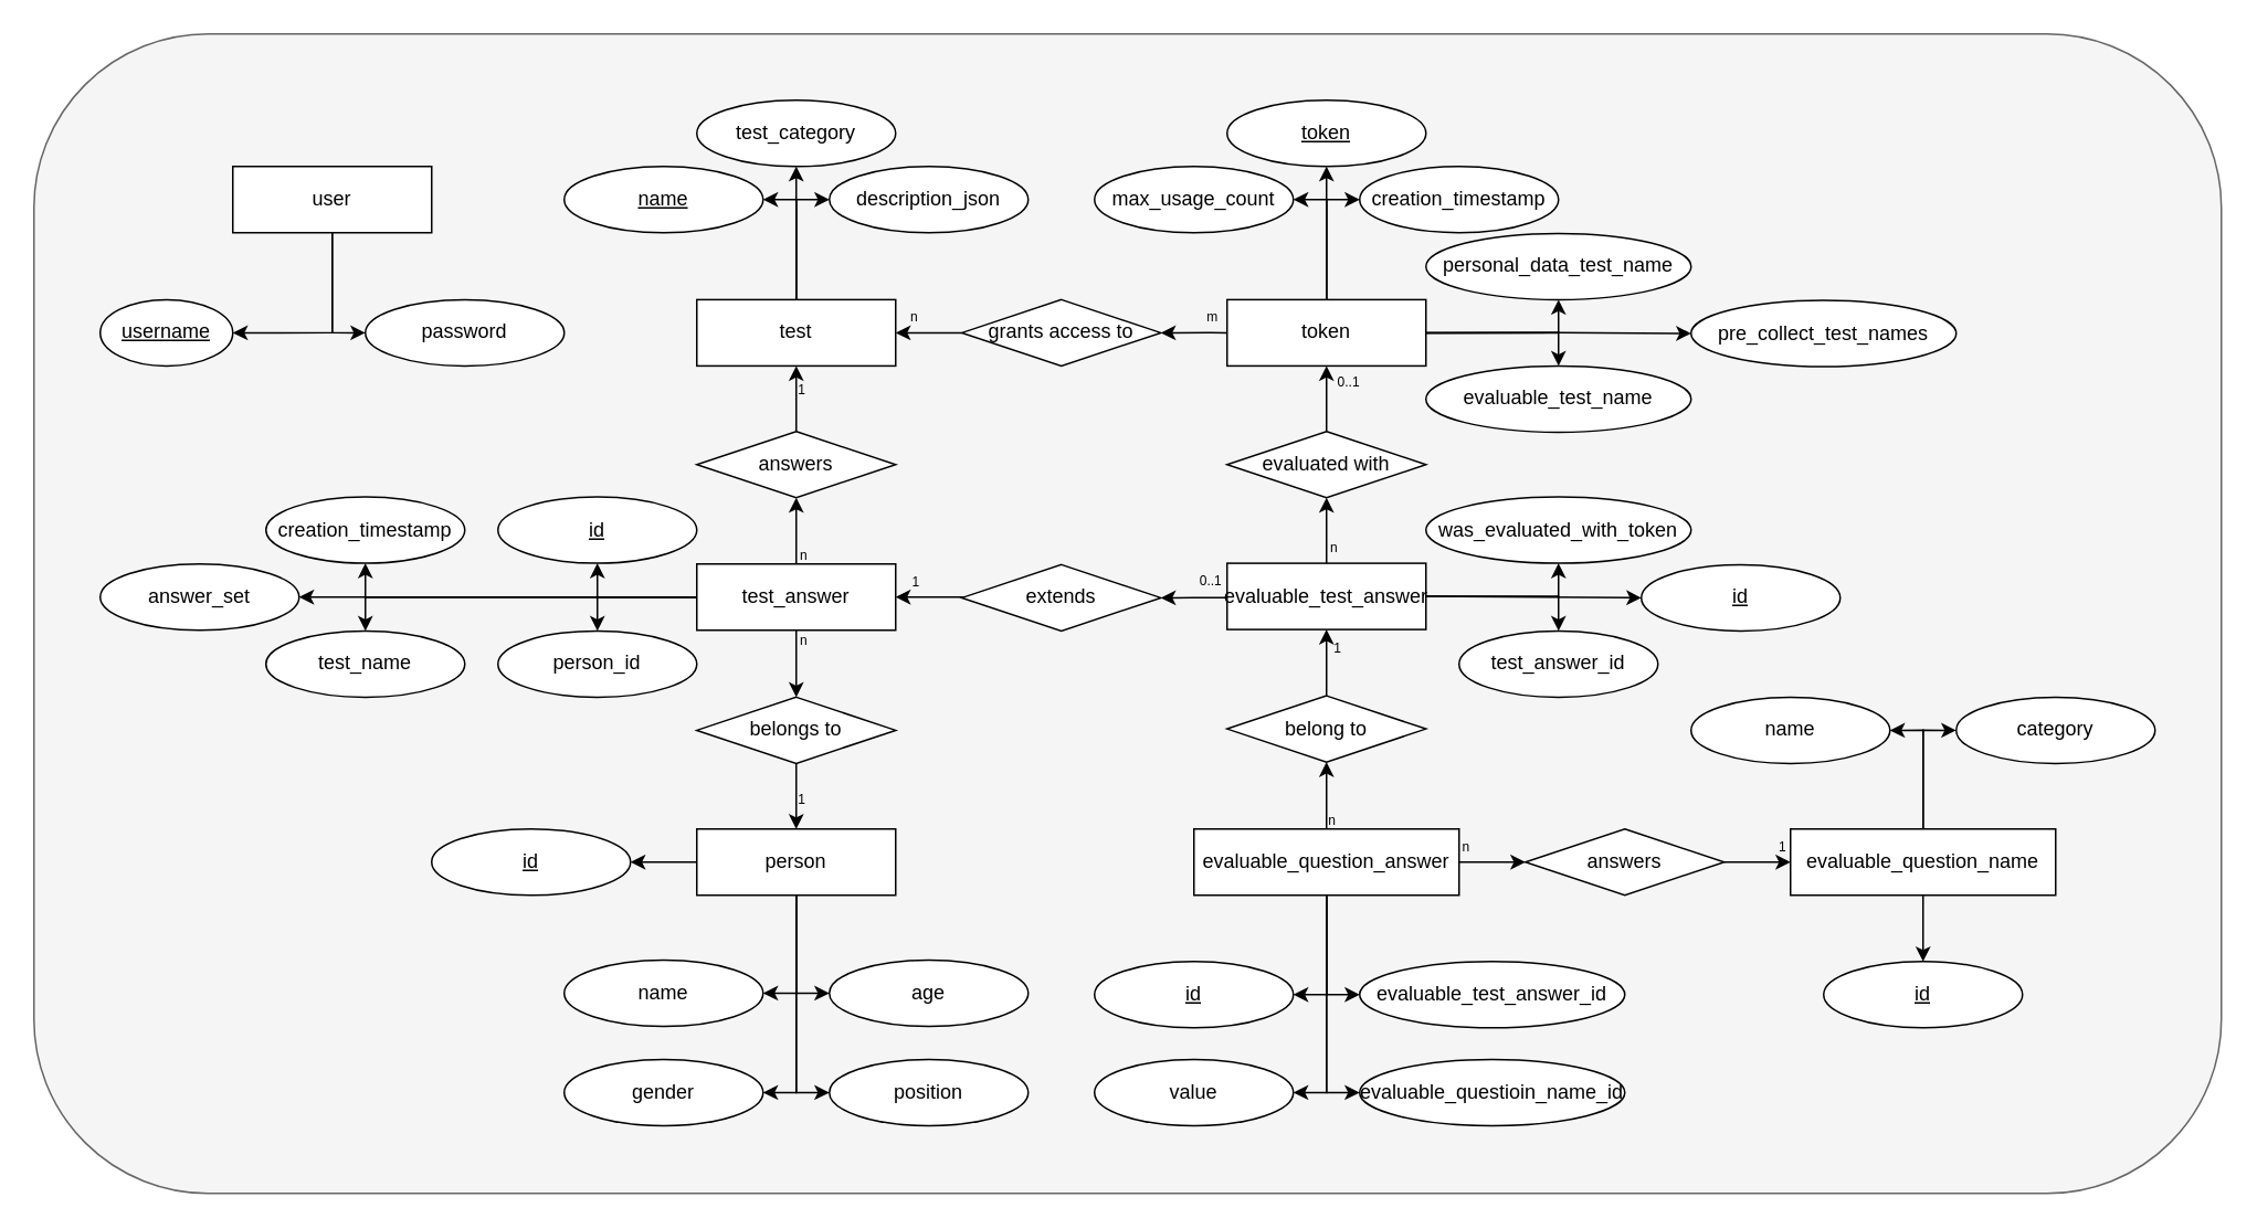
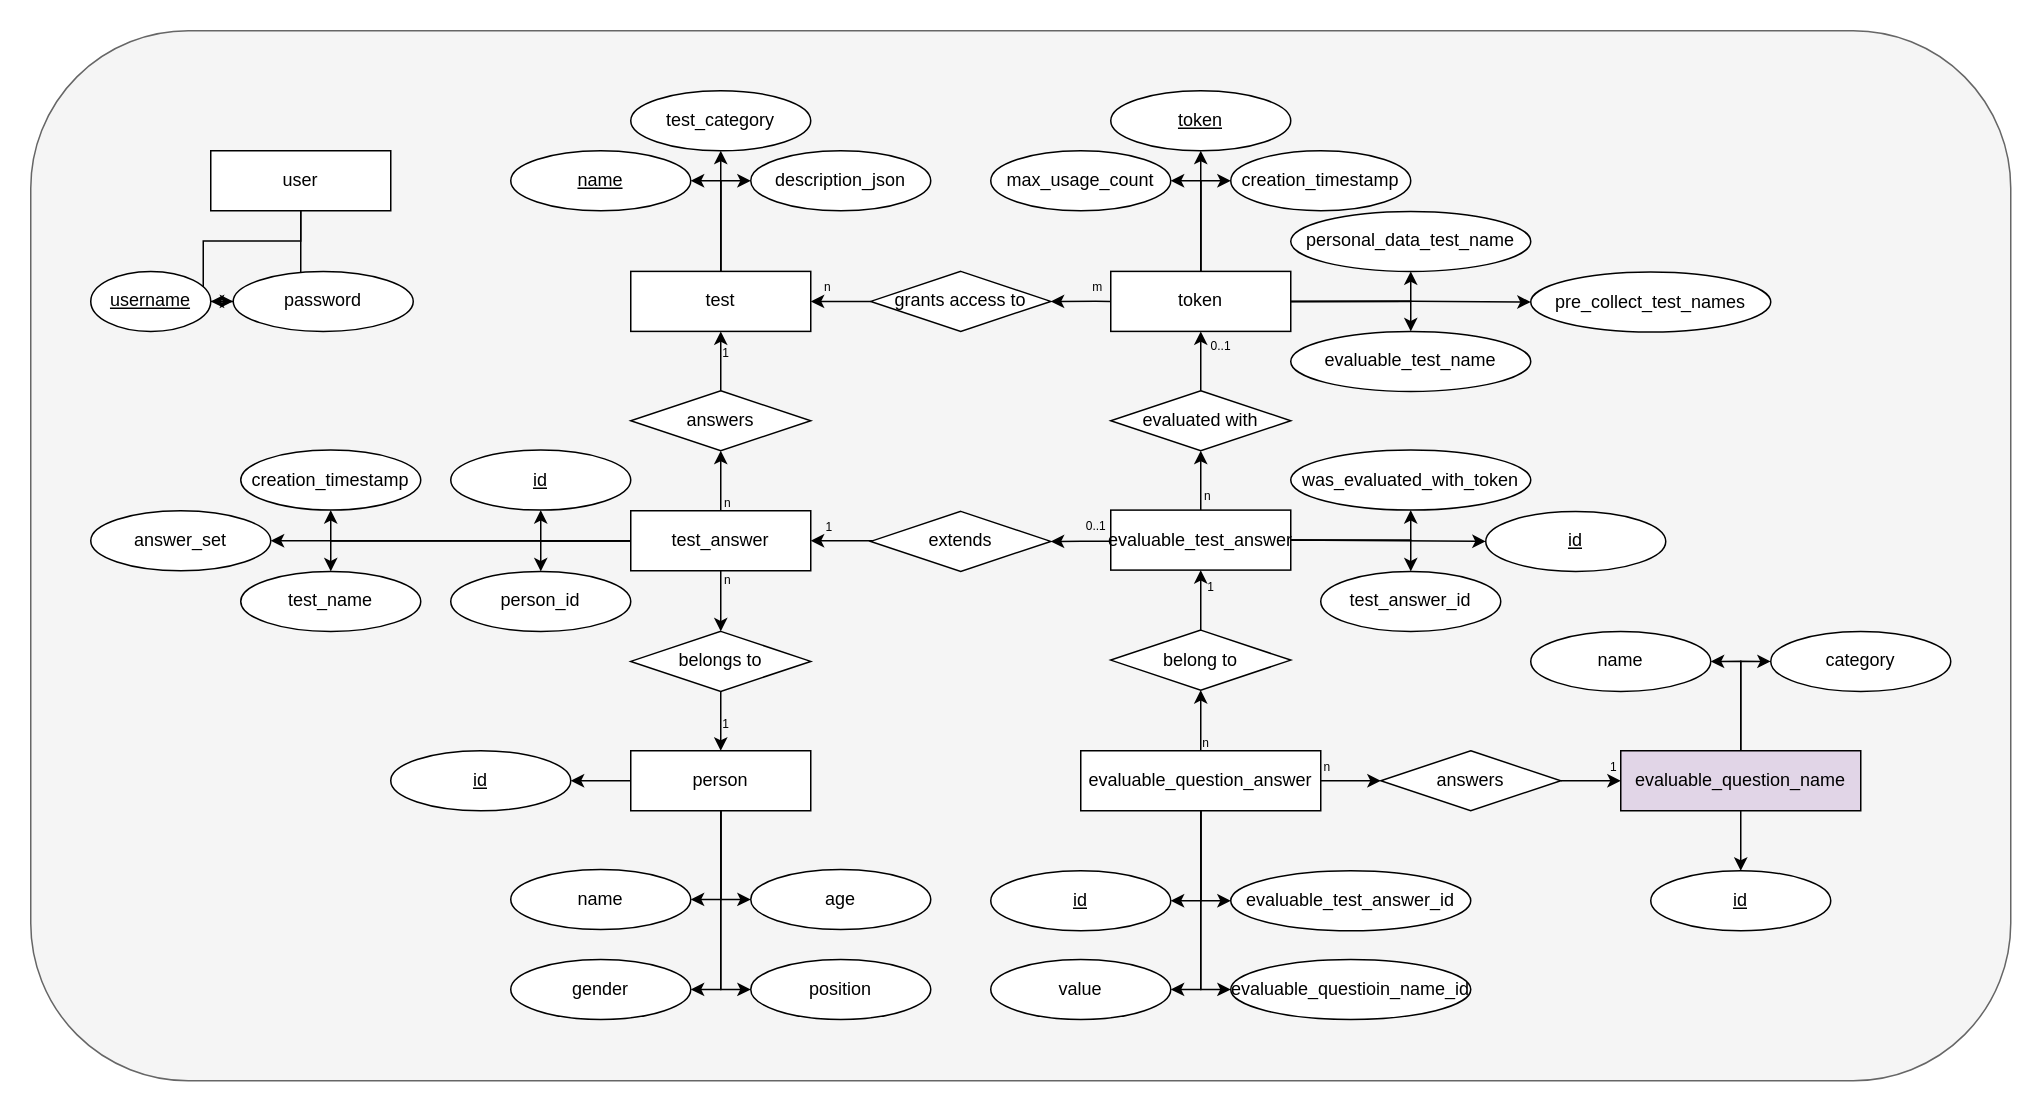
- <mxCell id="59" value="password" style="ellipse;whiteSpace=wrap;html=1;" parent="1" vertex="1"><mxGeometry x="220" y="180.43" width="120" height="40" as="geometry" /></mxCell>
+ <mxCell id="59" value="password" style="ellipse;whiteSpace=wrap;html=1;" parent="1" vertex="1"><mxGeometry x="155" y="180.43" width="120" height="40" as="geometry" /></mxCell>
- <mxCell id="85" value="evaluable_question_name" style="rounded=0;whiteSpace=wrap;html=1;" parent="1" vertex="1"><mxGeometry x="1080" y="500" width="160" height="40" as="geometry" /></mxCell>
+ <mxCell id="85" value="evaluable_question_name" style="rounded=0;whiteSpace=wrap;html=1;fillColor=#e1d5e7;" parent="1" vertex="1"><mxGeometry x="1080" y="500" width="160" height="40" as="geometry" /></mxCell>
